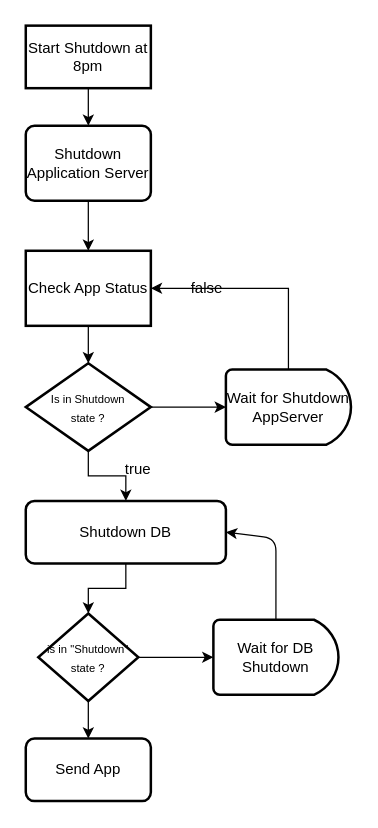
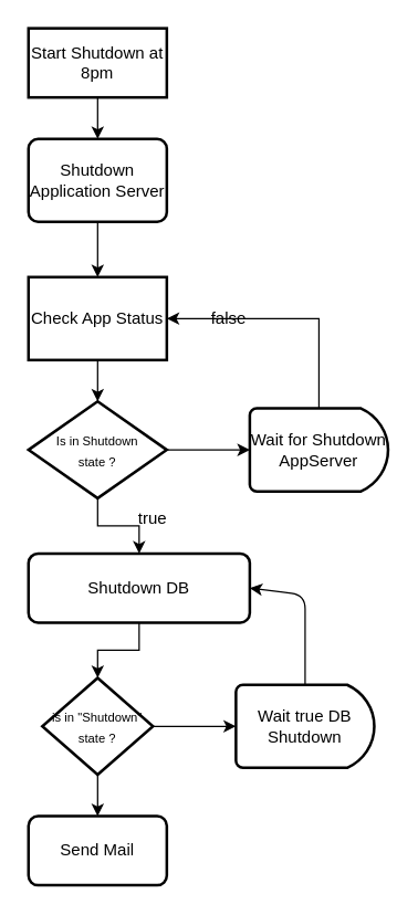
- <mxCell id="4" value="Wait for DB Shutdown" style="strokeWidth=2;html=1;shape=mxgraph.flowchart.delay;whiteSpace=wrap;" vertex="1" parent="1"><mxGeometry x="170" y="495" width="100" height="60" as="geometry" /></mxCell>
+ <mxCell id="4" value="Wait true DB Shutdown" style="strokeWidth=2;html=1;shape=mxgraph.flowchart.delay;whiteSpace=wrap;" vertex="1" parent="1"><mxGeometry x="170" y="495" width="100" height="60" as="geometry" /></mxCell>
- <mxCell id="11" value="Send App" style="rounded=1;whiteSpace=wrap;html=1;absoluteArcSize=1;arcSize=14;strokeWidth=2;" vertex="1" parent="1"><mxGeometry x="20" y="590" width="100" height="50" as="geometry" /></mxCell>
+ <mxCell id="11" value="Send Mail" style="rounded=1;whiteSpace=wrap;html=1;absoluteArcSize=1;arcSize=14;strokeWidth=2;" vertex="1" parent="1"><mxGeometry x="20" y="590" width="100" height="50" as="geometry" /></mxCell>
